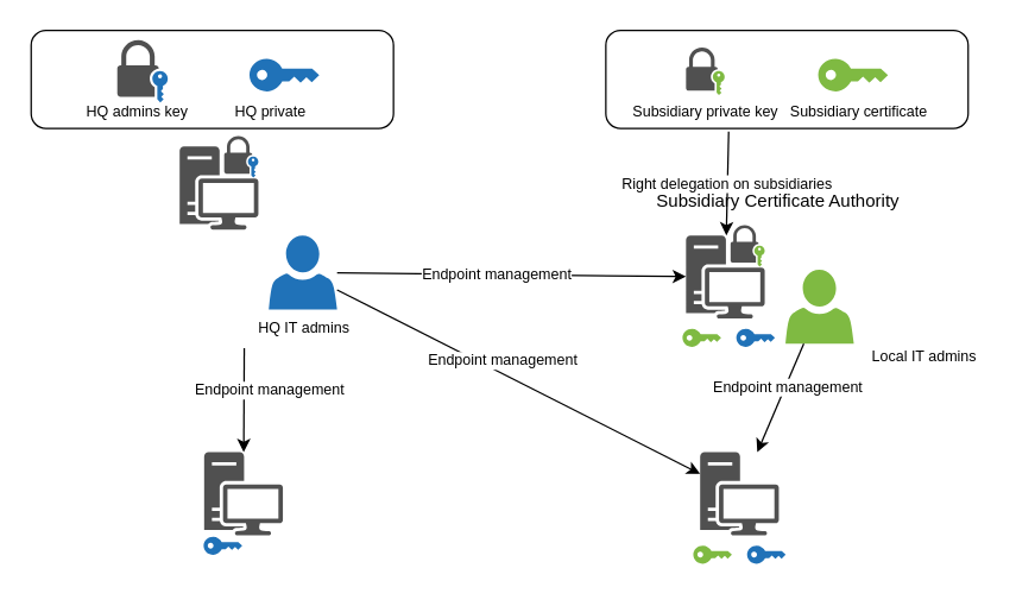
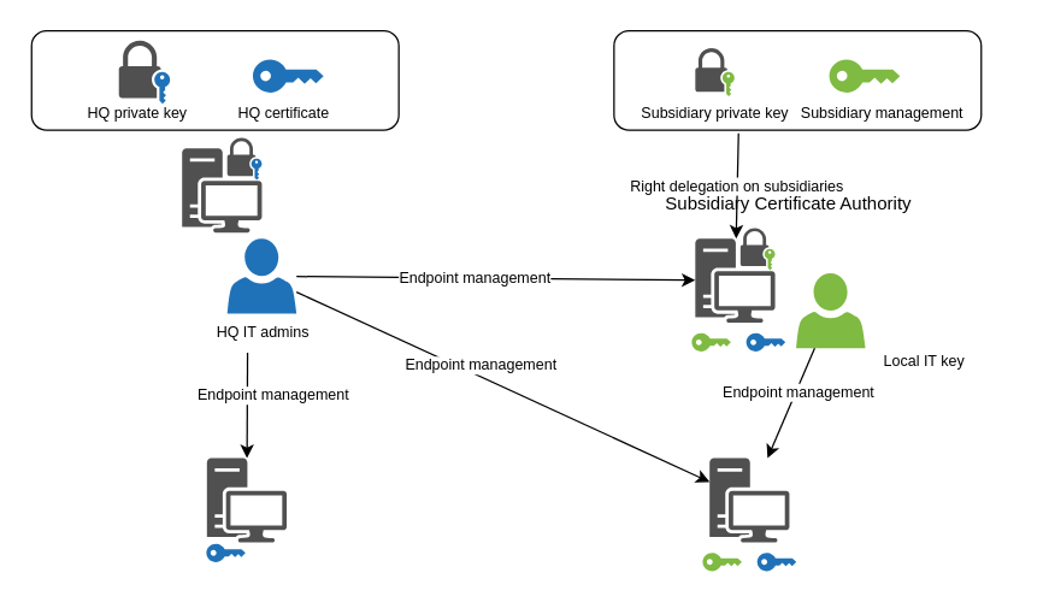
- <mxCell id="12" value="HQ admins key" style="text;html=1;resizable=0;points=[];autosize=1;align=left;verticalAlign=top;spacingTop=-4;fontSize=10;" parent="1" vertex="1"><mxGeometry x="55.5" y="66" width="80" height="10" as="geometry" /></mxCell>
+ <mxCell id="12" value="HQ private key" style="text;html=1;resizable=0;points=[];autosize=1;align=left;verticalAlign=top;spacingTop=-4;fontSize=10;" parent="1" vertex="1"><mxGeometry x="55.5" y="66" width="80" height="10" as="geometry" /></mxCell>
- <mxCell id="14" value="HQ private" style="text;html=1;resizable=0;points=[];autosize=1;align=left;verticalAlign=top;spacingTop=-4;fontSize=10;" parent="1" vertex="1"><mxGeometry x="155.76" y="66" width="80" height="10" as="geometry" /></mxCell>
+ <mxCell id="14" value="HQ certificate" style="text;html=1;resizable=0;points=[];autosize=1;align=left;verticalAlign=top;spacingTop=-4;fontSize=10;" parent="1" vertex="1"><mxGeometry x="155.76" y="66" width="80" height="10" as="geometry" /></mxCell>
- <mxCell id="22" value="Subsidiary certificate" style="text;html=1;resizable=0;points=[];autosize=1;align=left;verticalAlign=top;spacingTop=-4;fontSize=10;" parent="1" vertex="1"><mxGeometry x="529.5" y="66" width="110" height="10" as="geometry" /></mxCell>
+ <mxCell id="22" value="Subsidiary management" style="text;html=1;resizable=0;points=[];autosize=1;align=left;verticalAlign=top;spacingTop=-4;fontSize=10;" parent="1" vertex="1"><mxGeometry x="529.5" y="66" width="110" height="10" as="geometry" /></mxCell>
- <mxCell id="9" value="HQ IT admins" style="pointerEvents=1;shadow=0;dashed=0;html=1;strokeColor=none;labelPosition=center;verticalLabelPosition=bottom;verticalAlign=top;outlineConnect=0;align=center;shape=mxgraph.office.users.user;fillColor=#2072B8;fontSize=10;" parent="1" vertex="1"><mxGeometry x="180.5" y="158" width="46" height="50" as="geometry" /></mxCell>
+ <mxCell id="9" value="HQ IT admins" style="pointerEvents=1;shadow=0;dashed=0;html=1;strokeColor=none;labelPosition=center;verticalLabelPosition=bottom;verticalAlign=top;outlineConnect=0;align=center;shape=mxgraph.office.users.user;fillColor=#2072B8;fontSize=10;" parent="1" vertex="1"><mxGeometry x="150.5" y="158" width="46" height="50" as="geometry" /></mxCell>
- <mxCell id="26" value="Local IT admins" style="text;html=1;resizable=0;points=[];autosize=1;align=left;verticalAlign=top;spacingTop=-4;fontSize=10;" parent="1" vertex="1"><mxGeometry x="585" y="231" width="90" height="10" as="geometry" /></mxCell>
+ <mxCell id="26" value="Local IT key" style="text;html=1;resizable=0;points=[];autosize=1;align=left;verticalAlign=top;spacingTop=-4;fontSize=10;" parent="1" vertex="1"><mxGeometry x="585" y="231" width="90" height="10" as="geometry" /></mxCell>
